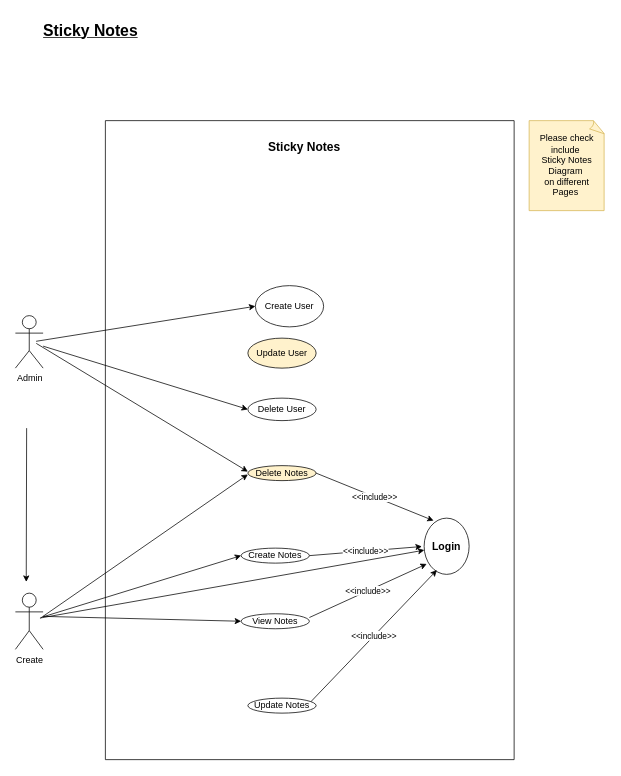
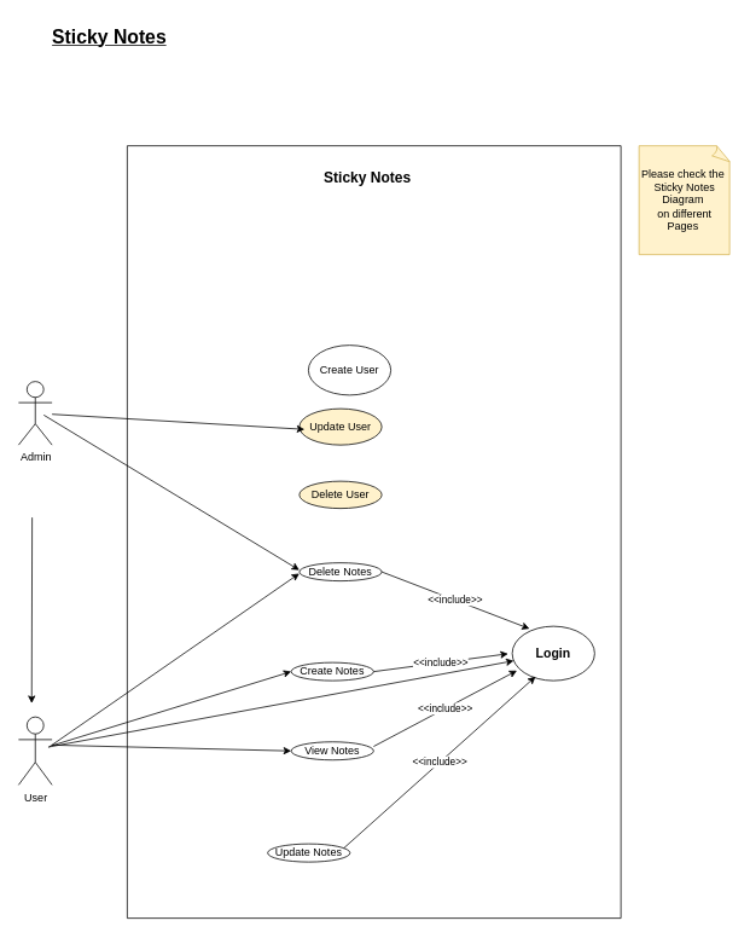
- <mxCell id="27" value="Please check include&amp;nbsp;&lt;div&gt;Sticky Notes Diagram&amp;nbsp;&lt;div&gt;on different Pages&amp;nbsp;&lt;/div&gt;&lt;/div&gt;" style="whiteSpace=wrap;html=1;shape=mxgraph.basic.document;fillColor=#fff2cc;strokeColor=#d6b656;" parent="1" vertex="1"><mxGeometry x="705" y="160" width="101" height="120" as="geometry" /></mxCell>
+ <mxCell id="27" value="Please check the&amp;nbsp;&lt;div&gt;Sticky Notes Diagram&amp;nbsp;&lt;div&gt;on different Pages&amp;nbsp;&lt;/div&gt;&lt;/div&gt;" style="whiteSpace=wrap;html=1;shape=mxgraph.basic.document;fillColor=#fff2cc;strokeColor=#d6b656;" parent="1" vertex="1"><mxGeometry x="705" y="160" width="101" height="120" as="geometry" /></mxCell>
- <mxCell id="19" value="" style="endArrow=classic;html=1;rounded=0;entryX=0;entryY=0.5;entryDx=0;entryDy=0;exitX=0.747;exitY=0.489;exitDx=0;exitDy=0;exitPerimeter=0;" parent="1" source="4" target="11" edge="1"><mxGeometry width="50" height="50" relative="1" as="geometry"><mxPoint x="60" y="690" as="sourcePoint" /><mxPoint x="274" y="745" as="targetPoint" /></mxGeometry></mxCell>
+ <mxCell id="21" value="" style="endArrow=classic;html=1;rounded=0;entryX=0.063;entryY=0.57;entryDx=0;entryDy=0;entryPerimeter=0;" parent="1" source="4" target="5" edge="1"><mxGeometry width="50" height="50" relative="1" as="geometry"><mxPoint x="40" y="365" as="sourcePoint" /><mxPoint x="316" y="377" as="targetPoint" /></mxGeometry></mxCell>
- <mxCell id="20" value="" style="endArrow=classic;html=1;rounded=0;entryX=0;entryY=0.5;entryDx=0;entryDy=0;" parent="1" source="4" target="6" edge="1"><mxGeometry width="50" height="50" relative="1" as="geometry"><mxPoint x="40" y="365" as="sourcePoint" /><mxPoint x="234" y="885" as="targetPoint" /></mxGeometry></mxCell>
- <mxCell id="6" value="Delete User" style="ellipse;whiteSpace=wrap;html=1;" parent="1" vertex="1"><mxGeometry x="330" y="530" width="91" height="30" as="geometry" /></mxCell>
+ <mxCell id="6" value="Delete User" style="ellipse;whiteSpace=wrap;html=1;fillColor=#fff2cc;" parent="1" vertex="1"><mxGeometry x="330" y="530" width="91" height="30" as="geometry" /></mxCell>
- <mxCell id="7" value="Delete Notes" style="ellipse;whiteSpace=wrap;html=1;fillColor=#fff2cc;" parent="1" vertex="1"><mxGeometry x="330" y="620" width="91" height="20" as="geometry" /></mxCell>
+ <mxCell id="7" value="Delete Notes" style="ellipse;whiteSpace=wrap;html=1;" parent="1" vertex="1"><mxGeometry x="330" y="620" width="91" height="20" as="geometry" /></mxCell>
- <mxCell id="12" value="Login" style="ellipse;whiteSpace=wrap;html=1;fontStyle=1;fontSize=14;" parent="1" vertex="1"><mxGeometry x="565" y="690" width="60" height="75" as="geometry" /></mxCell>
+ <mxCell id="12" value="Login" style="ellipse;whiteSpace=wrap;html=1;fontStyle=1;fontSize=14;" parent="1" vertex="1"><mxGeometry x="565" y="690" width="91" height="60" as="geometry" /></mxCell>
- <mxCell id="13" value="Create" style="shape=umlActor;verticalLabelPosition=bottom;verticalAlign=top;html=1;" parent="1" vertex="1"><mxGeometry x="20" y="790" width="37" height="75" as="geometry" /></mxCell>
+ <mxCell id="13" value="User" style="shape=umlActor;verticalLabelPosition=bottom;verticalAlign=top;html=1;" parent="1" vertex="1"><mxGeometry x="20" y="790" width="37" height="75" as="geometry" /></mxCell>
- <mxCell id="10" value="Update Notes" style="ellipse;whiteSpace=wrap;html=1;" parent="1" vertex="1"><mxGeometry x="330" y="930" width="91" height="20" as="geometry" /></mxCell>
+ <mxCell id="10" value="Update Notes" style="ellipse;whiteSpace=wrap;html=1;" parent="1" vertex="1"><mxGeometry x="295" y="930" width="91" height="20" as="geometry" /></mxCell>
